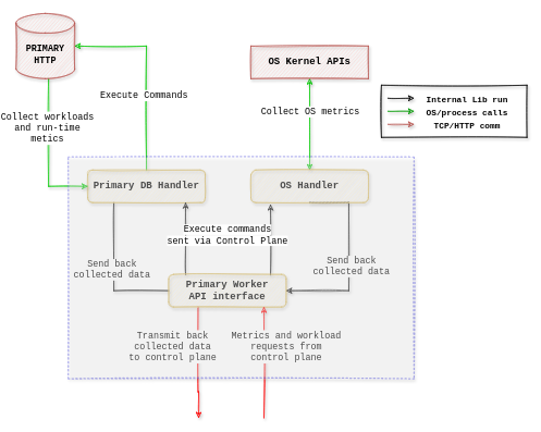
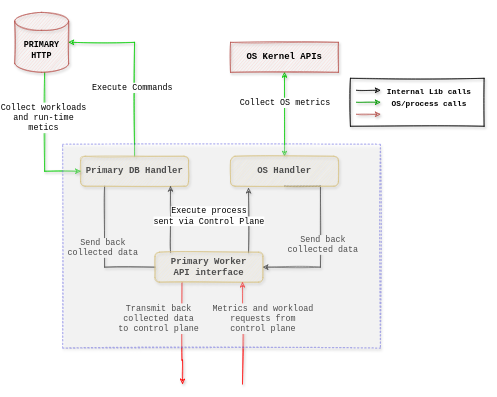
- <mxCell id="28" value="Internal Lib run" style="text;html=1;align=center;verticalAlign=middle;resizable=0;points=[];autosize=1;strokeColor=none;fillColor=none;fontSize=13;fontFamily=Courier New;fontStyle=1" vertex="1" parent="1"><mxGeometry x="631" y="142" width="160" height="20" as="geometry" /></mxCell>
+ <mxCell id="28" value="Internal Lib calls" style="text;html=1;align=center;verticalAlign=middle;resizable=0;points=[];autosize=1;strokeColor=none;fillColor=none;fontSize=13;fontFamily=Courier New;fontStyle=1" vertex="1" parent="1"><mxGeometry x="631" y="142" width="160" height="20" as="geometry" /></mxCell>
- <mxCell id="30" value="&lt;font style=&quot;font-size: 13px;&quot;&gt;TCP/HTTP comm&lt;/font&gt;" style="text;html=1;align=center;verticalAlign=middle;resizable=0;points=[];autosize=1;strokeColor=none;fillColor=none;fontSize=13;fontFamily=Courier New;fontStyle=1" vertex="1" parent="1"><mxGeometry x="651" y="182" width="120" height="20" as="geometry" /></mxCell>
- <mxCell id="31" value="&lt;span style=&quot;font-size: 14px ; background-color: rgb(255 , 255 , 255)&quot;&gt;Execute commands&lt;/span&gt;&lt;br style=&quot;font-size: 14px&quot;&gt;&lt;span style=&quot;font-size: 14px ; background-color: rgb(255 , 255 , 255)&quot;&gt;sent via Control Plane&lt;/span&gt;" style="text;html=1;align=center;verticalAlign=middle;resizable=0;points=[];autosize=1;strokeColor=none;fillColor=none;fontSize=13;fontFamily=Courier New;" vertex="1" parent="1"><mxGeometry x="244" y="340" width="200" height="40" as="geometry" /></mxCell>
+ <mxCell id="31" value="&lt;span style=&quot;font-size: 14px ; background-color: rgb(255 , 255 , 255)&quot;&gt;Execute process&lt;/span&gt;&lt;br style=&quot;font-size: 14px&quot;&gt;&lt;span style=&quot;font-size: 14px ; background-color: rgb(255 , 255 , 255)&quot;&gt;sent via Control Plane&lt;/span&gt;" style="text;html=1;align=center;verticalAlign=middle;resizable=0;points=[];autosize=1;strokeColor=none;fillColor=none;fontSize=13;fontFamily=Courier New;" vertex="1" parent="1"><mxGeometry x="244" y="340" width="200" height="40" as="geometry" /></mxCell>
